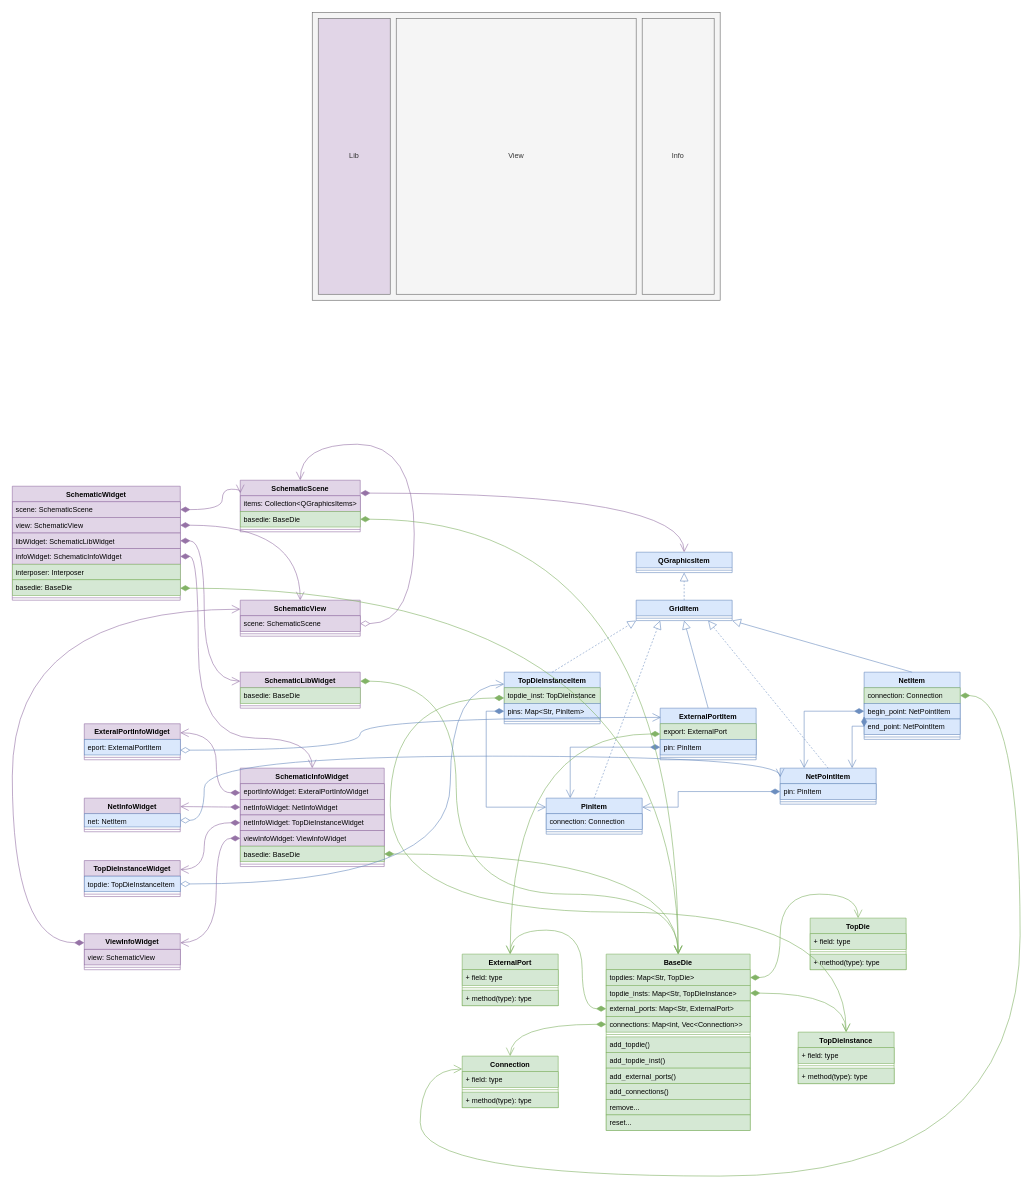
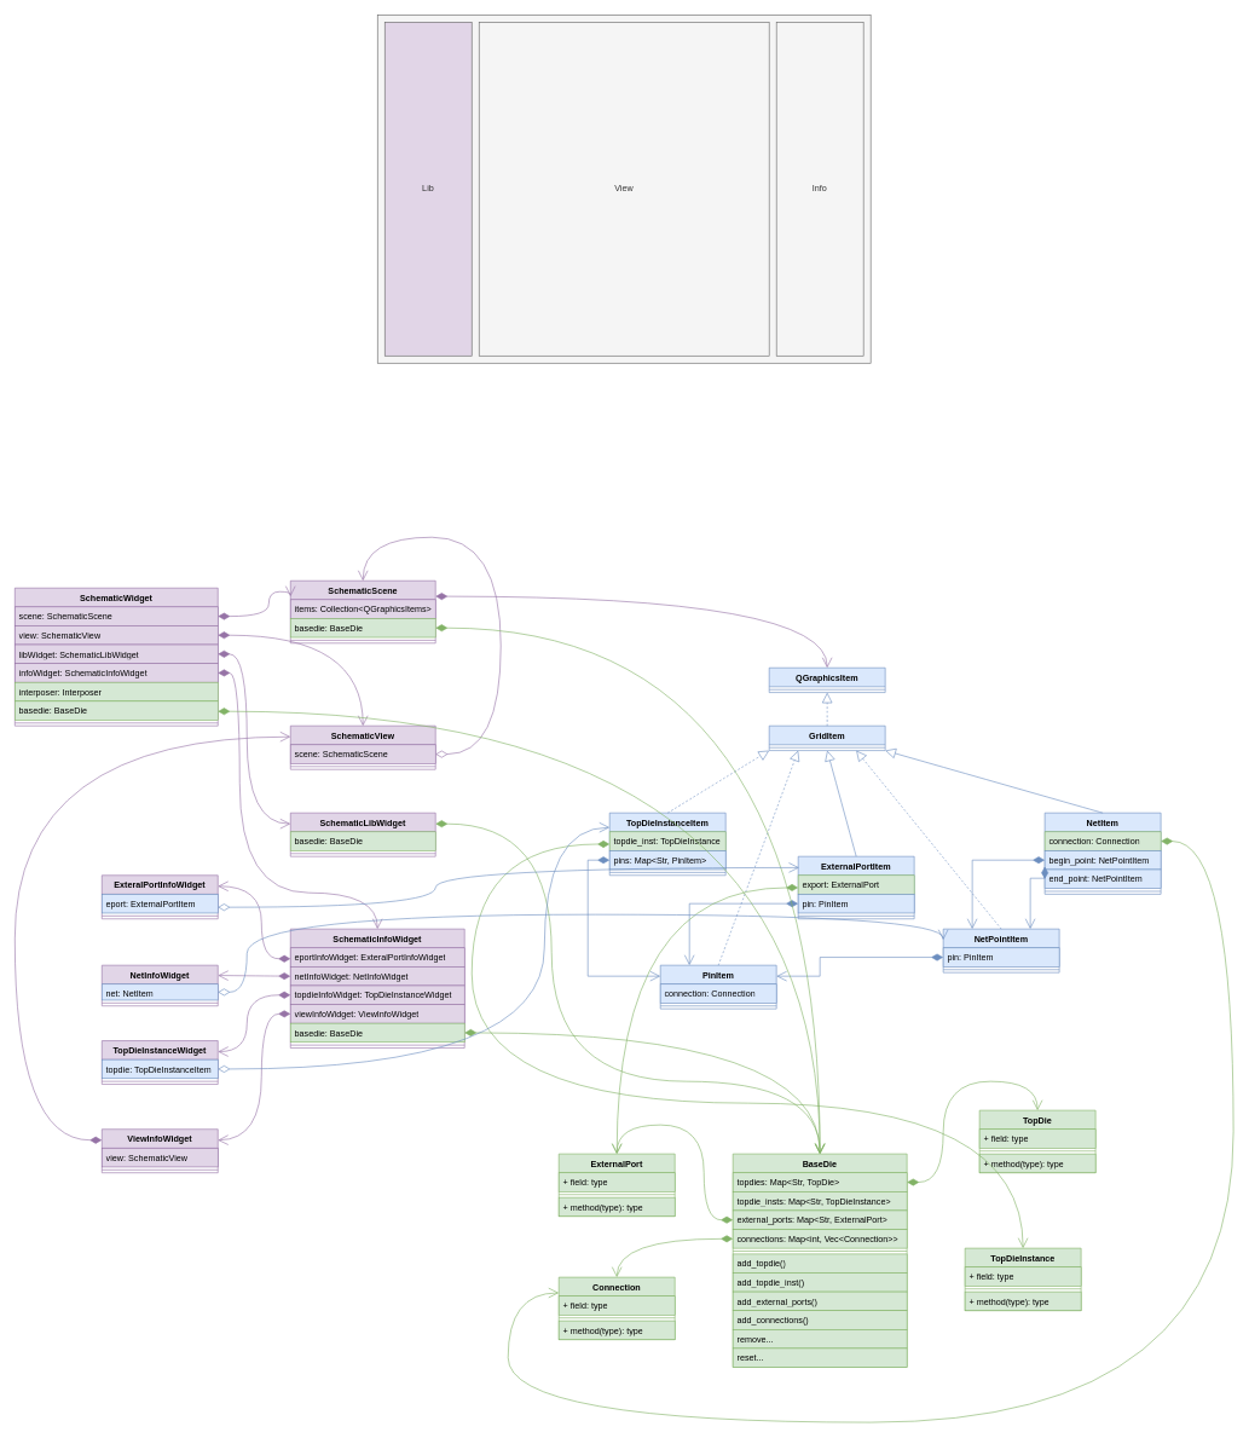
- <mxCell id="93" value="netInfoWidget: TopDieInstanceWidget" style="text;strokeColor=#9673a6;fillColor=#e1d5e7;align=left;verticalAlign=top;spacingLeft=4;spacingRight=4;overflow=hidden;rotatable=0;points=[[0,0.5],[1,0.5]];portConstraint=eastwest;whiteSpace=wrap;html=1;" vertex="1" parent="90"><mxGeometry y="78" width="240" height="26" as="geometry" /></mxCell>
+ <mxCell id="93" value="topdieInfoWidget: TopDieInstanceWidget" style="text;strokeColor=#9673a6;fillColor=#e1d5e7;align=left;verticalAlign=top;spacingLeft=4;spacingRight=4;overflow=hidden;rotatable=0;points=[[0,0.5],[1,0.5]];portConstraint=eastwest;whiteSpace=wrap;html=1;" vertex="1" parent="90"><mxGeometry y="78" width="240" height="26" as="geometry" /></mxCell>
- <mxCell id="69" value="" style="endArrow=open;html=1;endSize=12;startArrow=diamondThin;startSize=14;startFill=1;edgeStyle=orthogonalEdgeStyle;align=left;verticalAlign=bottom;rounded=0;fontSize=12;curved=1;fillColor=#d5e8d4;strokeColor=#82b366;exitX=1;exitY=0.5;exitDx=0;exitDy=0;entryX=0.5;entryY=0;entryDx=0;entryDy=0;" edge="1" parent="1" source="8" target="24"><mxGeometry x="-1" y="3" relative="1" as="geometry"><mxPoint x="1260" y="1639" as="sourcePoint" /><mxPoint x="1440" y="1514" as="targetPoint" /><Array as="points"><mxPoint x="1410" y="1655" /></Array></mxGeometry></mxCell>
